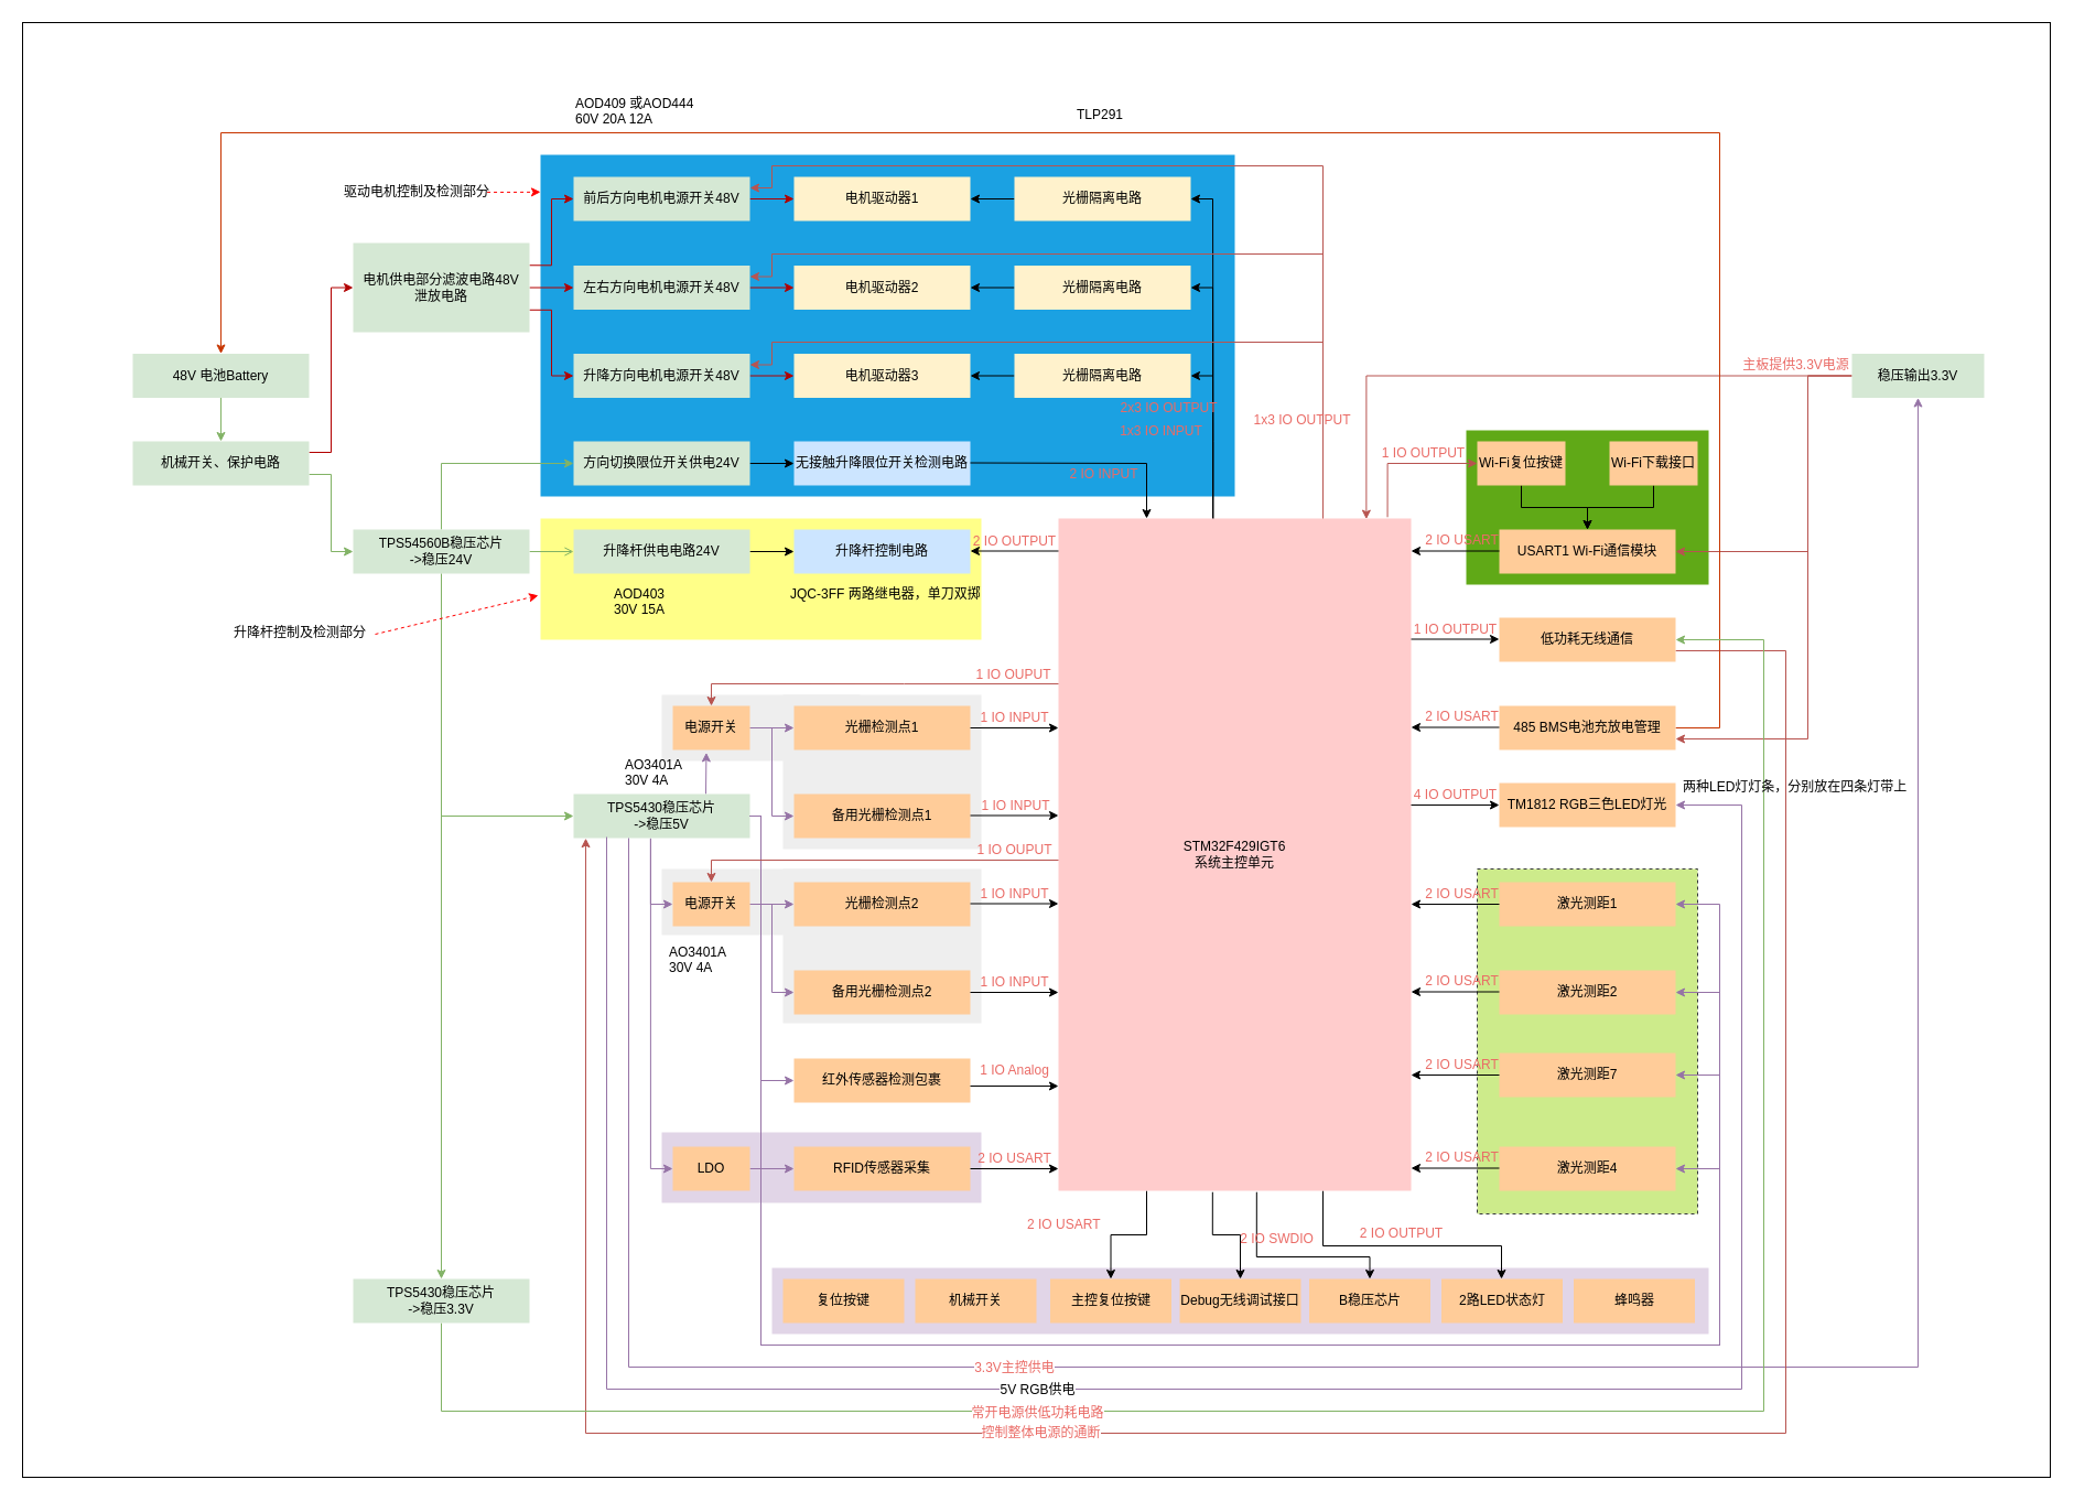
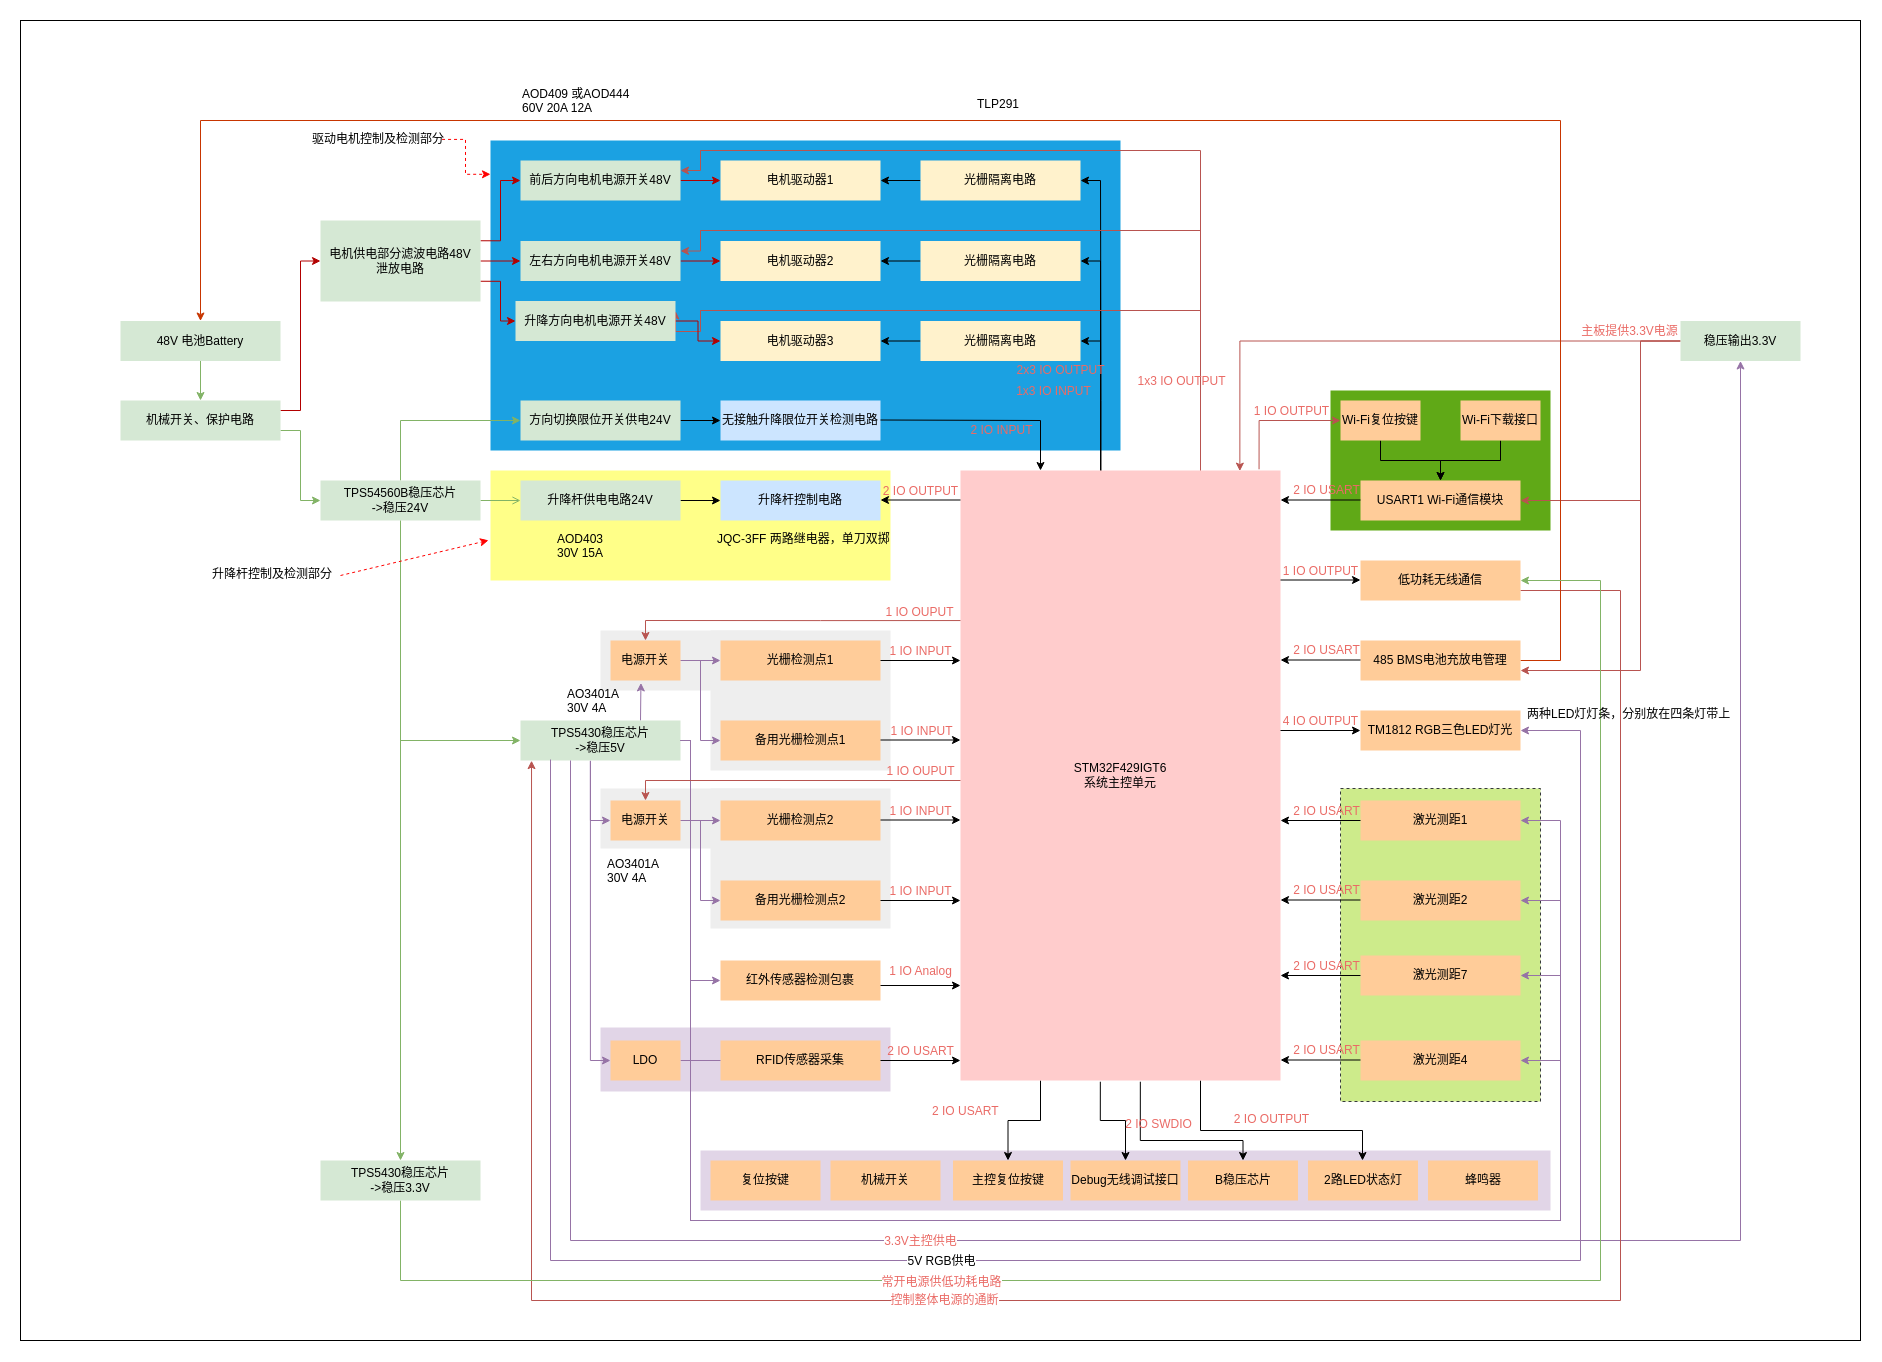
- <mxCell id="90" value="驱动电机控制及检测部分" style="text;html=1;" parent="1" vertex="1"><mxGeometry x="310" y="160" width="130" height="30" as="geometry" /></mxCell>
+ <mxCell id="90" value="驱动电机控制及检测部分" style="text;html=1;" parent="1" vertex="1"><mxGeometry x="310" y="125" width="130" height="30" as="geometry" /></mxCell>
- <mxCell id="50" value="升降方向电机电源开关48V" style="rounded=0;whiteSpace=wrap;html=1;shadow=0;fillColor=#d5e8d4;strokeColor=none;" parent="1" vertex="1"><mxGeometry x="520" y="320.5" width="160" height="40" as="geometry" /></mxCell>
+ <mxCell id="50" value="升降方向电机电源开关48V" style="rounded=0;whiteSpace=wrap;html=1;shadow=0;fillColor=#d5e8d4;strokeColor=none;" parent="1" vertex="1"><mxGeometry x="515" y="300.5" width="160" height="40" as="geometry" /></mxCell>
- <mxCell id="142" style="edgeStyle=orthogonalEdgeStyle;rounded=0;orthogonalLoop=1;jettySize=auto;html=1;exitX=1;exitY=0.5;exitDx=0;exitDy=0;entryX=0;entryY=0.5;entryDx=0;entryDy=0;strokeColor=#9673a6;fontColor=#EA6B66;fillColor=#e1d5e7;" parent="1" source="143" target="101" edge="1"><mxGeometry relative="1" as="geometry" /></mxCell>
+ <mxCell id="142" style="edgeStyle=orthogonalEdgeStyle;rounded=0;orthogonalLoop=1;jettySize=auto;html=1;exitX=1;exitY=0.5;exitDx=0;exitDy=0;entryX=0;entryY=0.5;entryDx=0;entryDy=0;strokeColor=#9673a6;fontColor=#EA6B66;fillColor=#e1d5e7;endArrow=none;" parent="1" source="143" target="101" edge="1"><mxGeometry relative="1" as="geometry" /></mxCell>
